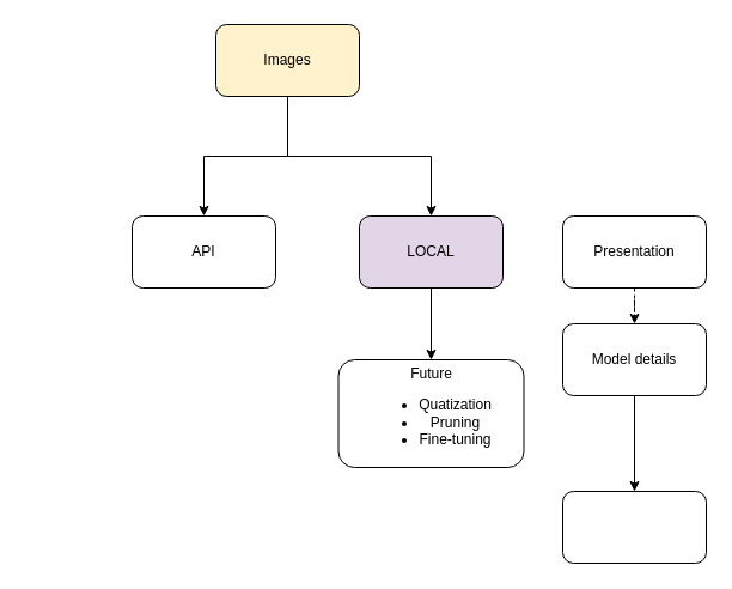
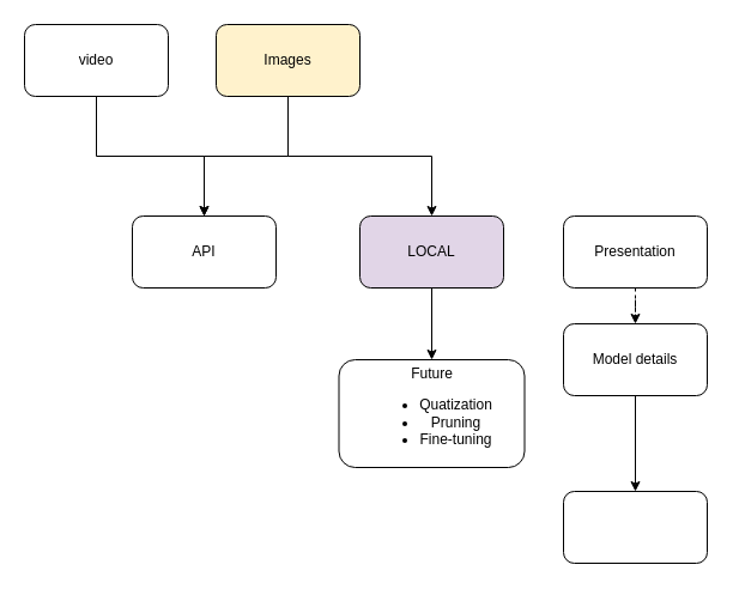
+ <mxCell id="13" value="video" style="rounded=1;whiteSpace=wrap;html=1;" vertex="1" parent="1"><mxGeometry x="20" y="20" width="120" height="60" as="geometry" /></mxCell>
+ <mxCell id="12" style="edgeStyle=orthogonalEdgeStyle;rounded=0;orthogonalLoop=1;jettySize=auto;html=1;entryX=0.5;entryY=0;entryDx=0;entryDy=0;" edge="1" parent="1" source="13" target="5"><mxGeometry relative="1" as="geometry" /></mxCell>
